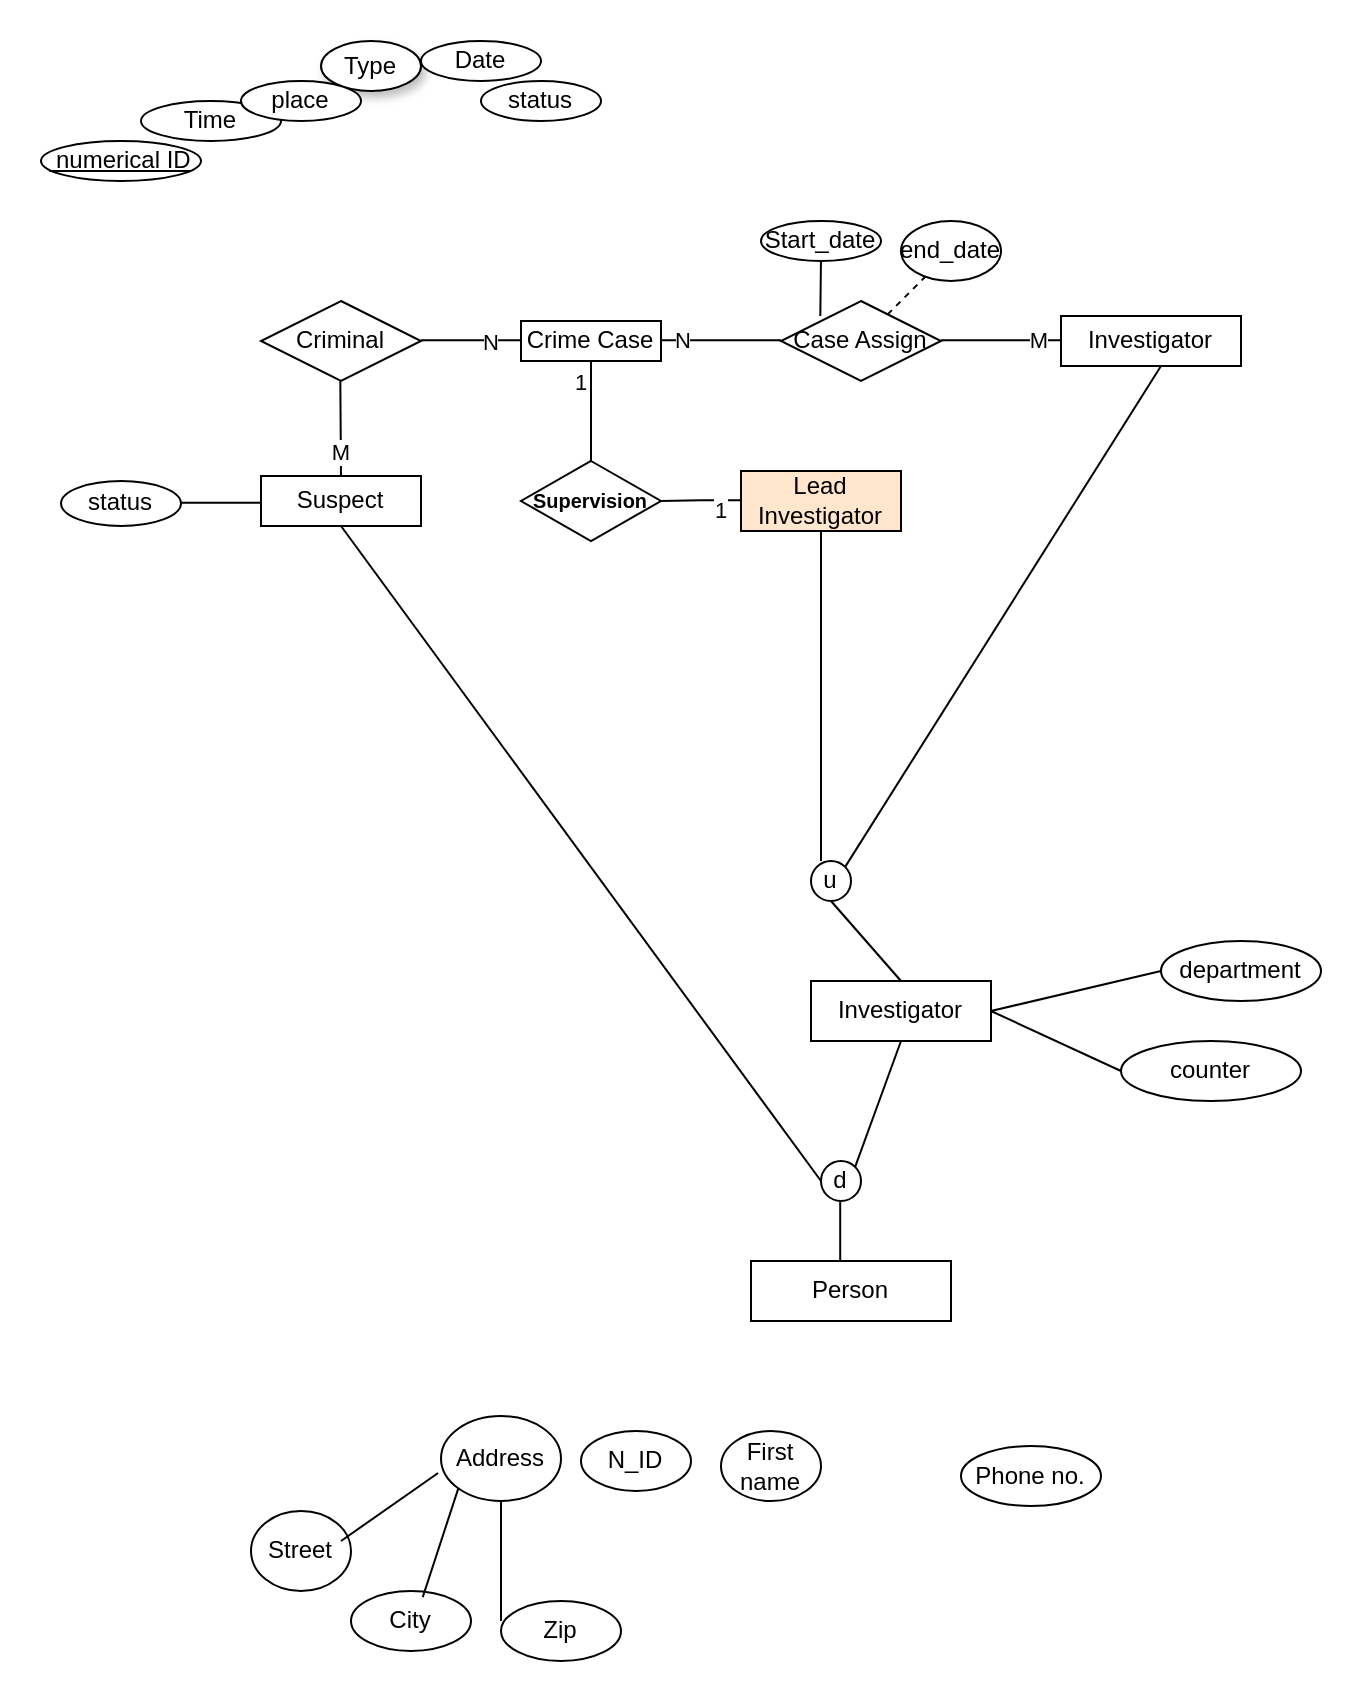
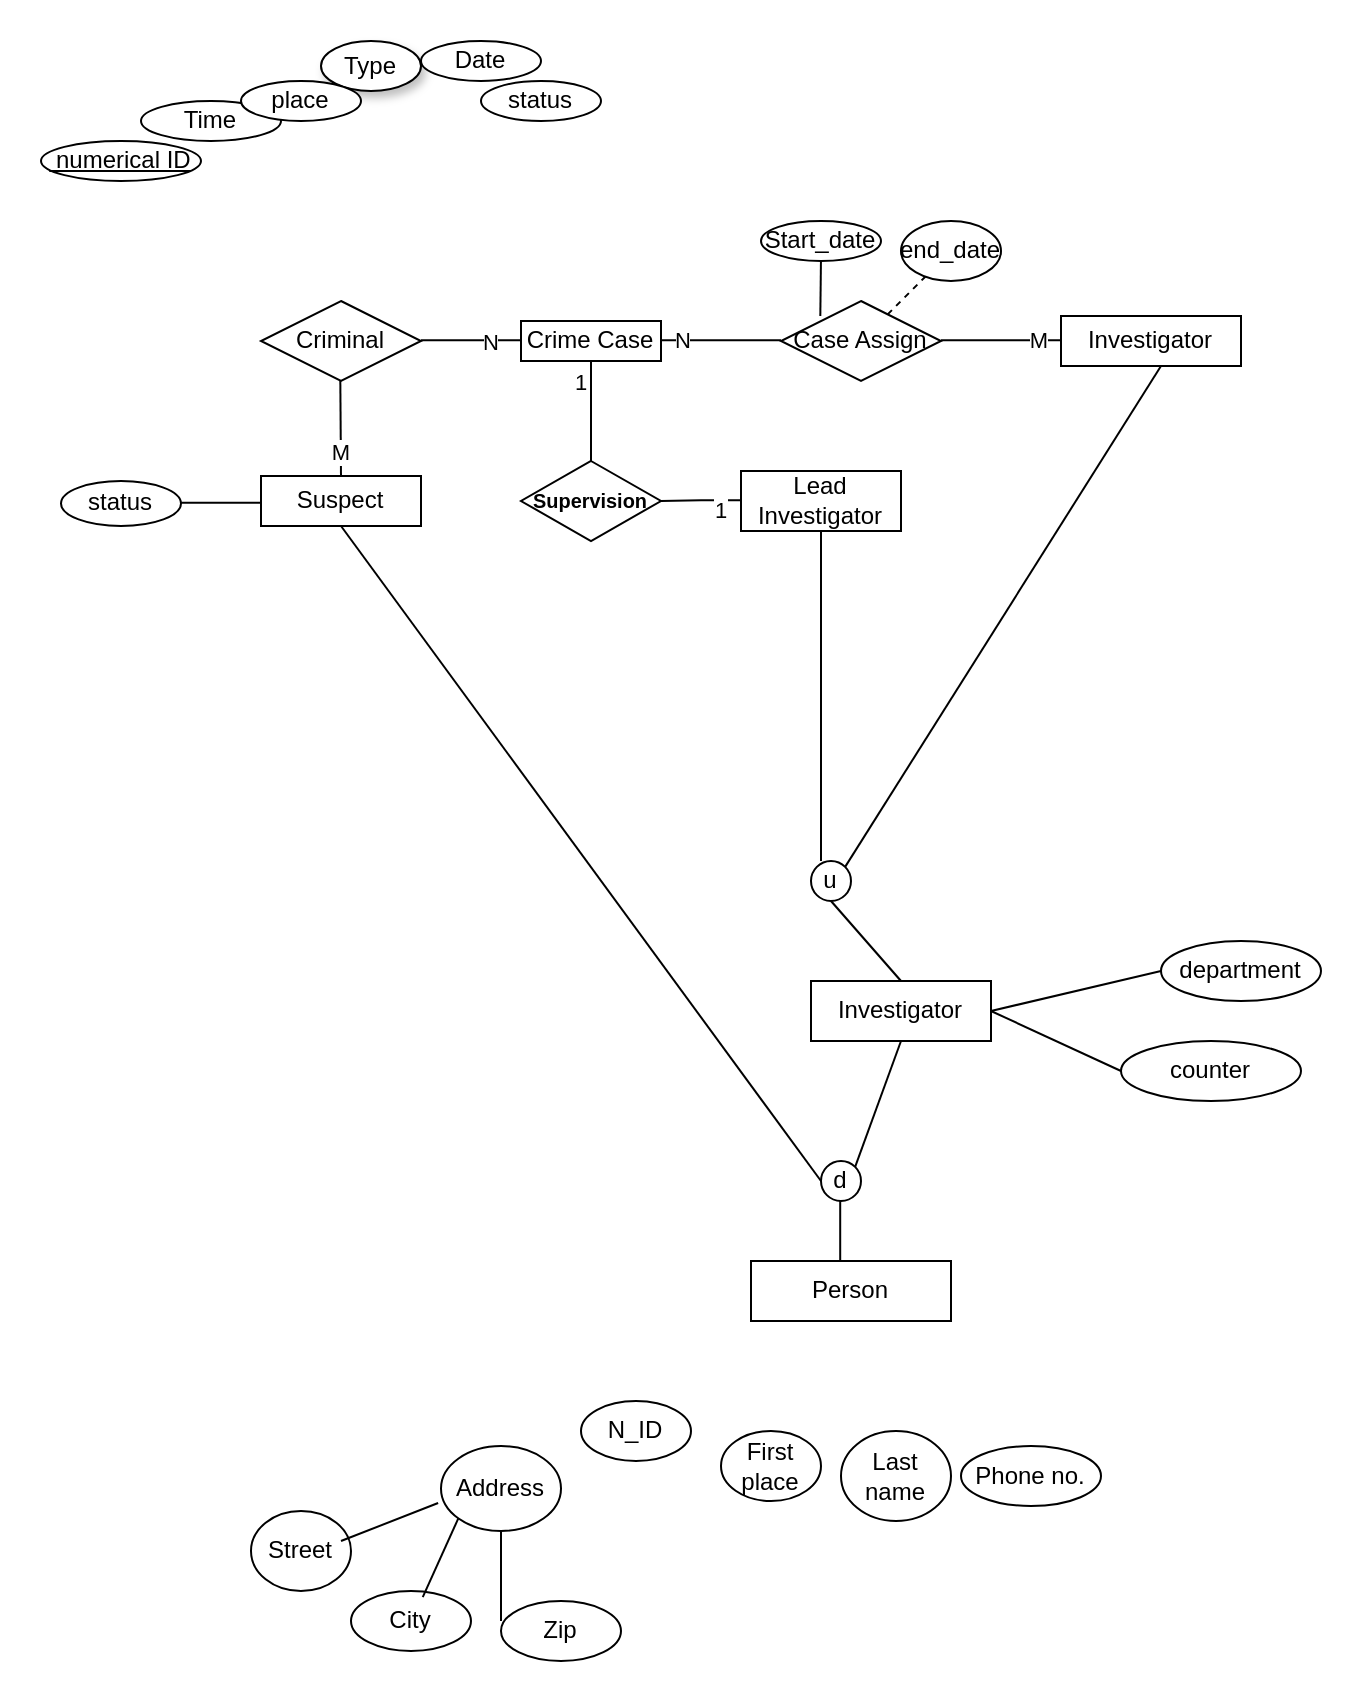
- <mxCell id="13" value="Lead Investigator" style="rounded=0;whiteSpace=wrap;html=1;fillColor=#ffe6cc;" parent="1" vertex="1"><mxGeometry x="370" y="235" width="80" height="30" as="geometry" /></mxCell>
+ <mxCell id="13" value="Lead Investigator" style="rounded=0;whiteSpace=wrap;html=1;" parent="1" vertex="1"><mxGeometry x="370" y="235" width="80" height="30" as="geometry" /></mxCell>
- <mxCell id="44" value="Address" style="ellipse;whiteSpace=wrap;html=1;" parent="1" vertex="1"><mxGeometry x="220" y="707.5" width="60" height="42.5" as="geometry" /></mxCell>
+ <mxCell id="44" value="Address" style="ellipse;whiteSpace=wrap;html=1;" parent="1" vertex="1"><mxGeometry x="220" y="722.5" width="60" height="42.5" as="geometry" /></mxCell>
- <mxCell id="40" value="N_ID" style="ellipse;whiteSpace=wrap;html=1;" parent="1" vertex="1"><mxGeometry x="290" y="715" width="55" height="30" as="geometry" /></mxCell>
+ <mxCell id="40" value="N_ID" style="ellipse;whiteSpace=wrap;html=1;" parent="1" vertex="1"><mxGeometry x="290" y="700" width="55" height="30" as="geometry" /></mxCell>
- <mxCell id="41" value="First name" style="ellipse;whiteSpace=wrap;html=1;" parent="1" vertex="1"><mxGeometry x="360" y="715" width="50" height="35" as="geometry" /></mxCell>
+ <mxCell id="41" value="First place" style="ellipse;whiteSpace=wrap;html=1;" parent="1" vertex="1"><mxGeometry x="360" y="715" width="50" height="35" as="geometry" /></mxCell>
+ <mxCell id="42" value="Last name" style="ellipse;whiteSpace=wrap;html=1;" parent="1" vertex="1"><mxGeometry x="420" y="715" width="55" height="45" as="geometry" /></mxCell>
